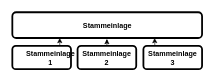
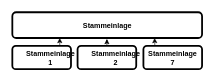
- <mxCell id="9" value="Stammeinlage 2" style="text;html=1;strokeColor=none;fillColor=none;align=center;verticalAlign=middle;whiteSpace=wrap;rounded=0;fontStyle=1" vertex="1" parent="1"><mxGeometry x="148" y="80.5" width="60" height="30" as="geometry" /></mxCell>
+ <mxCell id="9" value="Stammeinlage 2" style="text;html=1;strokeColor=none;fillColor=none;align=center;verticalAlign=middle;whiteSpace=wrap;rounded=0;fontStyle=1" vertex="1" parent="1"><mxGeometry x="163" y="80.5" width="60" height="30" as="geometry" /></mxCell>
- <mxCell id="12" value="Stammeinlage 3" style="text;html=1;strokeColor=none;fillColor=none;align=center;verticalAlign=middle;whiteSpace=wrap;rounded=0;fontStyle=1" vertex="1" parent="1"><mxGeometry x="258" y="80.5" width="60" height="30" as="geometry" /></mxCell>
+ <mxCell id="12" value="Stammeinlage 7" style="text;html=1;strokeColor=none;fillColor=none;align=center;verticalAlign=middle;whiteSpace=wrap;rounded=0;fontStyle=1" vertex="1" parent="1"><mxGeometry x="258" y="80.5" width="60" height="30" as="geometry" /></mxCell>
